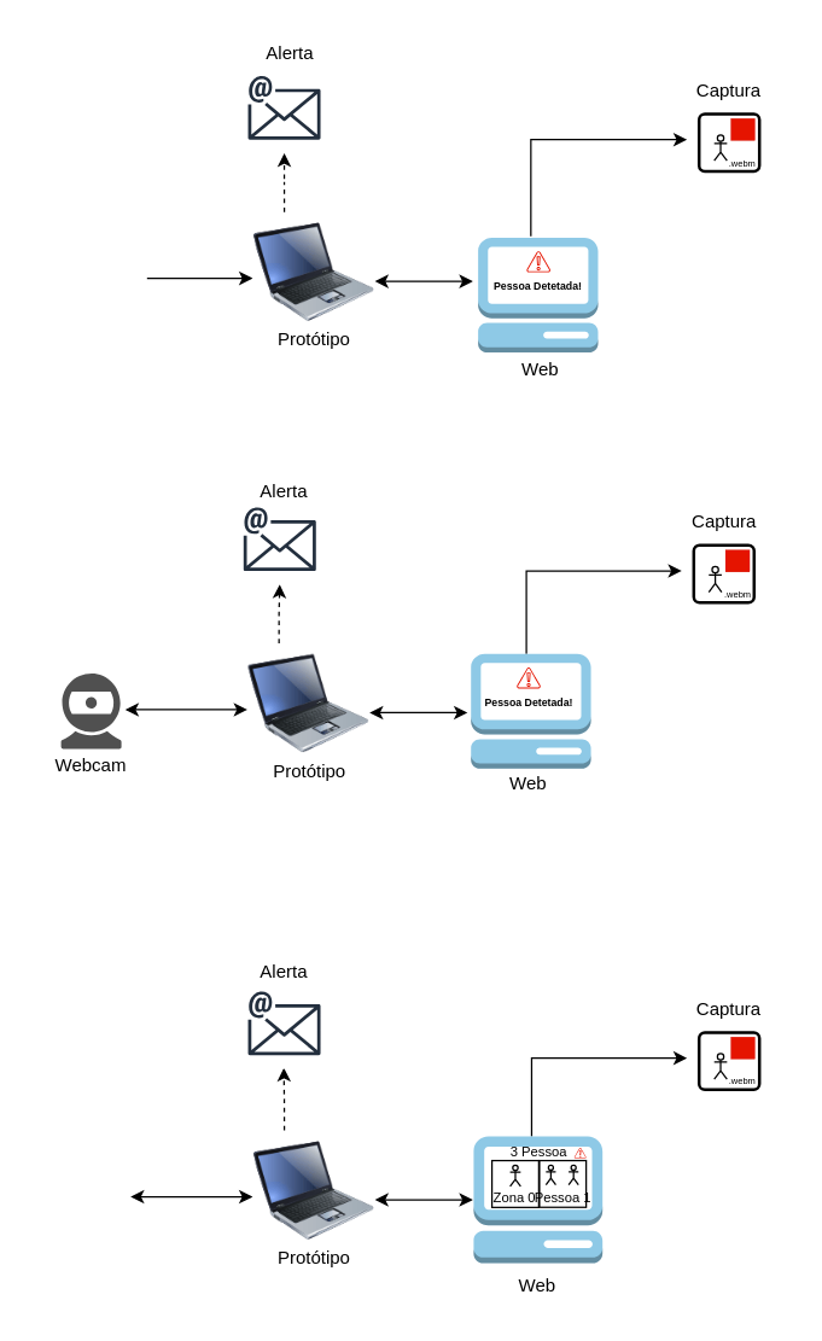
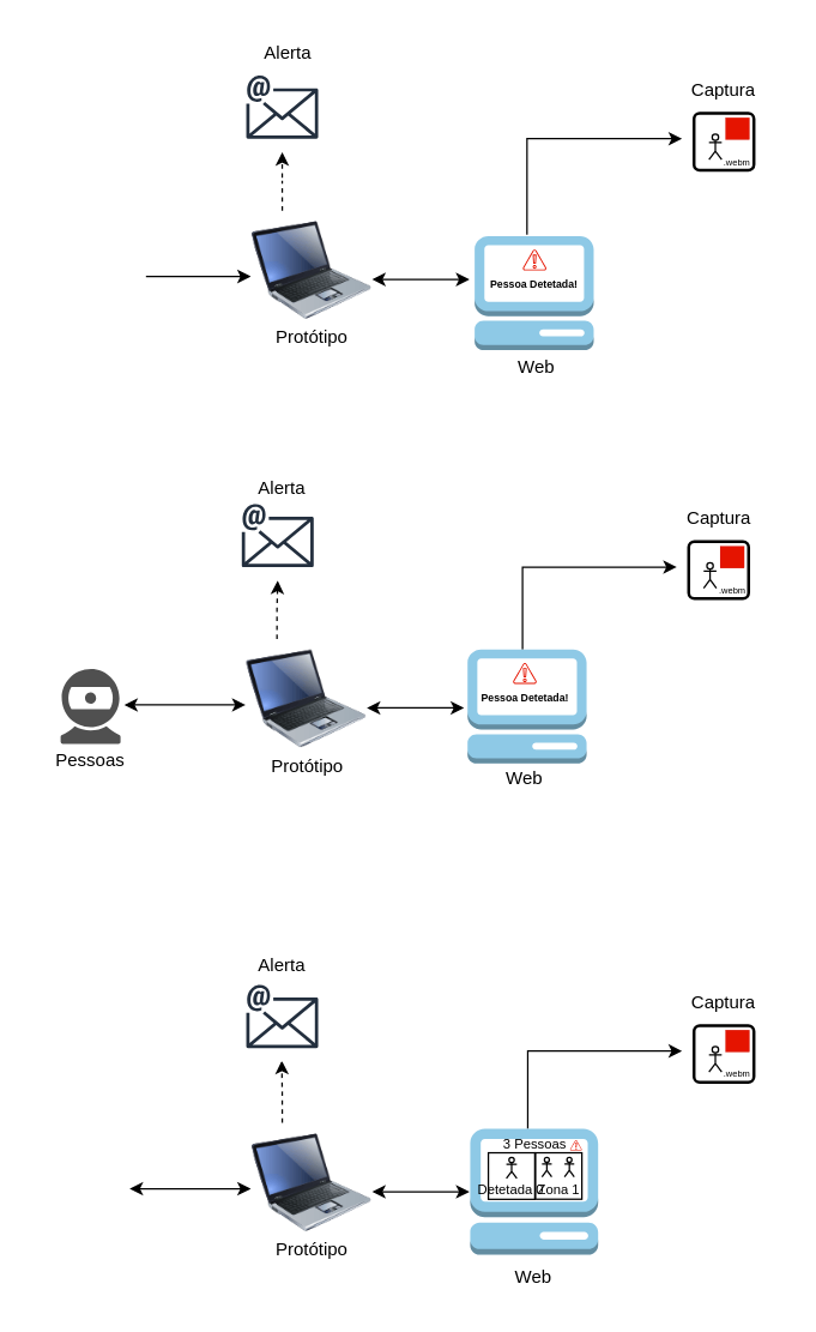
- <mxCell id="33" value="Webcam" style="text;html=1;align=center;verticalAlign=middle;whiteSpace=wrap;rounded=0;" parent="1" vertex="1"><mxGeometry x="30" y="492" width="60" height="30" as="geometry" /></mxCell>
+ <mxCell id="33" value="Pessoas" style="text;html=1;align=center;verticalAlign=middle;whiteSpace=wrap;rounded=0;" parent="1" vertex="1"><mxGeometry x="30" y="492" width="60" height="30" as="geometry" /></mxCell>
- <mxCell id="57" value="&lt;font&gt;3 Pessoa&lt;/font&gt;" style="text;html=1;align=center;verticalAlign=middle;whiteSpace=wrap;rounded=0;strokeWidth=1;fontSize=9;" parent="1" vertex="1"><mxGeometry x="313.56" y="746" width="86" height="36" as="geometry" /></mxCell>
+ <mxCell id="57" value="&lt;font&gt;3 Pessoas&lt;/font&gt;" style="text;html=1;align=center;verticalAlign=middle;whiteSpace=wrap;rounded=0;strokeWidth=1;fontSize=9;" parent="1" vertex="1"><mxGeometry x="313.56" y="746" width="86" height="36" as="geometry" /></mxCell>
- <mxCell id="52" value="Zona 0" style="text;html=1;align=center;verticalAlign=middle;whiteSpace=wrap;rounded=0;fontSize=9;strokeWidth=1;" parent="1" vertex="1"><mxGeometry x="311.21" y="779" width="60" height="30" as="geometry" /></mxCell>
+ <mxCell id="52" value="Detetada 0" style="text;html=1;align=center;verticalAlign=middle;whiteSpace=wrap;rounded=0;fontSize=9;strokeWidth=1;" parent="1" vertex="1"><mxGeometry x="311.21" y="779" width="60" height="30" as="geometry" /></mxCell>
- <mxCell id="53" value="Pessoa 1" style="text;html=1;align=center;verticalAlign=middle;whiteSpace=wrap;rounded=0;fontSize=9;strokeWidth=1;" parent="1" vertex="1"><mxGeometry x="347.5" y="781" width="50.33" height="26" as="geometry" /></mxCell>
+ <mxCell id="53" value="Zona 1" style="text;html=1;align=center;verticalAlign=middle;whiteSpace=wrap;rounded=0;fontSize=9;strokeWidth=1;" parent="1" vertex="1"><mxGeometry x="347.5" y="781" width="50.33" height="26" as="geometry" /></mxCell>
